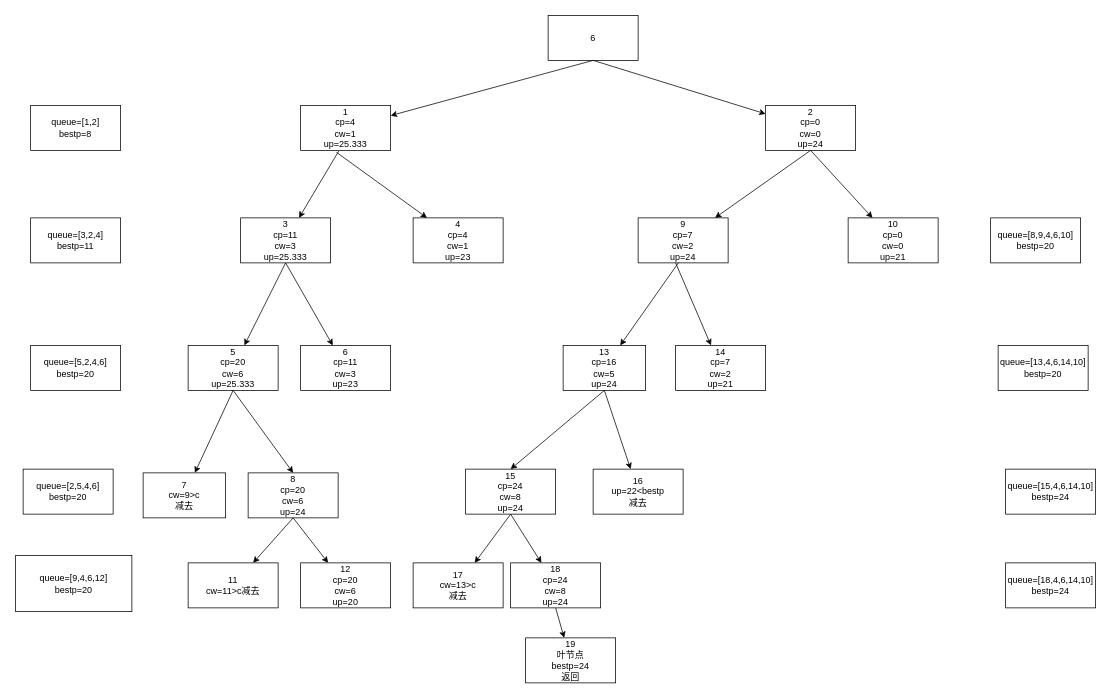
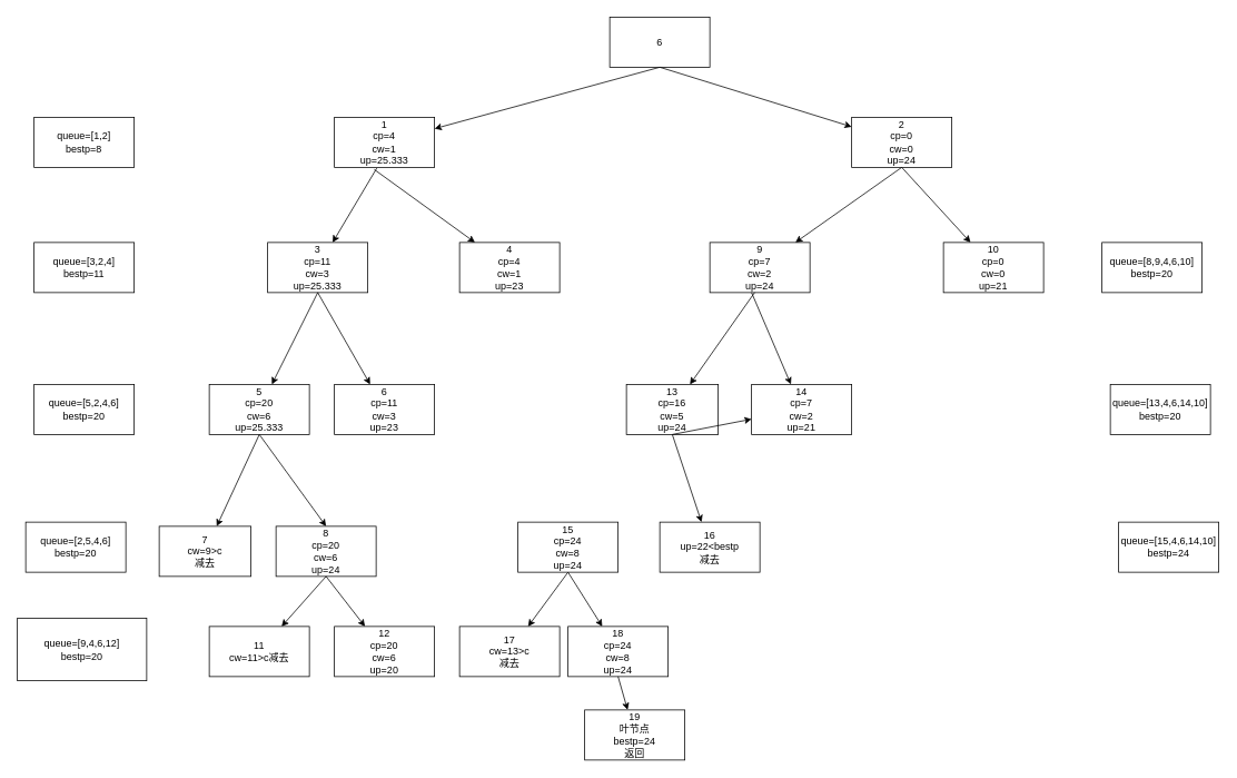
- <mxCell id="38" value="" style="endArrow=classic;html=1;rounded=0;exitX=0.5;exitY=1;exitDx=0;exitDy=0;entryX=0.5;entryY=0;entryDx=0;entryDy=0;" edge="1" parent="1" source="34" target="39"><mxGeometry width="50" height="50" relative="1" as="geometry"><mxPoint x="900" y="530" as="sourcePoint" /><mxPoint x="750" y="600" as="targetPoint" /></mxGeometry></mxCell>
+ <mxCell id="38" value="" style="endArrow=classic;html=1;rounded=0;exitX=0.5;exitY=1;exitDx=0;exitDy=0;" edge="1" parent="1" source="34" target="36"><mxGeometry width="50" height="50" relative="1" as="geometry"><mxPoint x="900" y="530" as="sourcePoint" /><mxPoint x="750" y="600" as="targetPoint" /></mxGeometry></mxCell>
- <mxCell id="47" value="queue=[18,4,6,14,10]&lt;br&gt;bestp=24" style="rounded=0;whiteSpace=wrap;html=1;" vertex="1" parent="1"><mxGeometry x="1340" y="750" width="120" height="60" as="geometry" /></mxCell>
